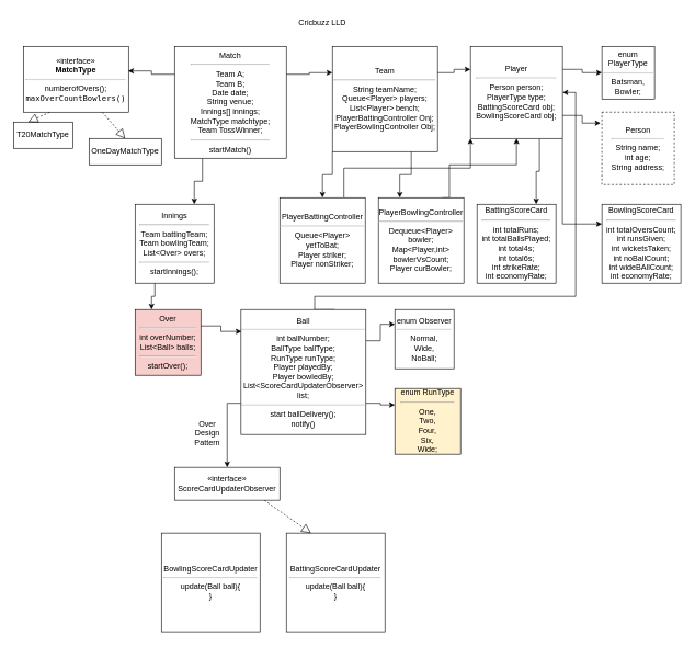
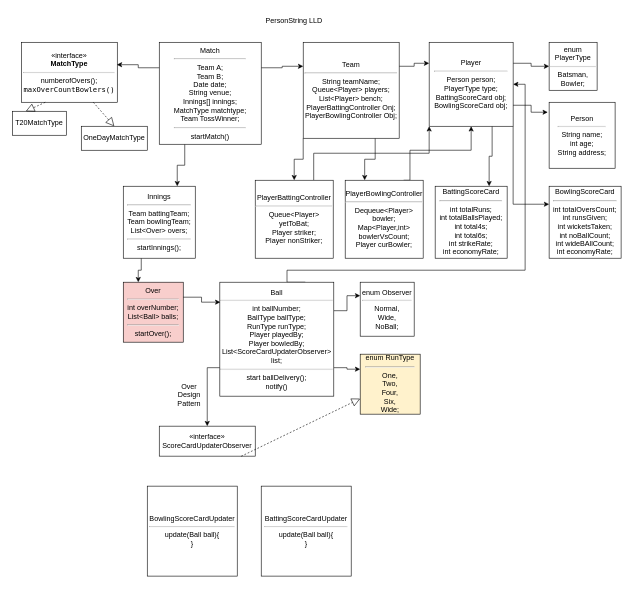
- <mxCell id="2" value="Cricbuzz LLD" style="text;html=1;align=center;verticalAlign=middle;whiteSpace=wrap;rounded=0;" vertex="1" parent="1"><mxGeometry x="385" y="20" width="210" height="30" as="geometry" /></mxCell>
+ <mxCell id="2" value="PersonString LLD" style="text;html=1;align=center;verticalAlign=middle;whiteSpace=wrap;rounded=0;" vertex="1" parent="1"><mxGeometry x="385" y="20" width="210" height="30" as="geometry" /></mxCell>
- <mxCell id="21" value="Person&lt;hr&gt;String name;&lt;div&gt;int age;&lt;/div&gt;&lt;div&gt;String address;&lt;/div&gt;" style="whiteSpace=wrap;html=1;aspect=fixed;dashed=1;" vertex="1" parent="1"><mxGeometry x="915" y="170" width="110" height="110" as="geometry" /></mxCell>
+ <mxCell id="21" value="Person&lt;hr&gt;String name;&lt;div&gt;int age;&lt;/div&gt;&lt;div&gt;String address;&lt;/div&gt;" style="whiteSpace=wrap;html=1;aspect=fixed;" vertex="1" parent="1"><mxGeometry x="915" y="170" width="110" height="110" as="geometry" /></mxCell>
- <mxCell id="43" value="" style="endArrow=block;dashed=1;endFill=0;endSize=12;html=1;rounded=0;exitX=0.854;exitY=1.004;exitDx=0;exitDy=0;entryX=0.25;entryY=0;entryDx=0;entryDy=0;exitPerimeter=0;" edge="1" parent="1" source="40" target="42"><mxGeometry width="160" relative="1" as="geometry"><mxPoint x="315" y="770" as="sourcePoint" /><mxPoint x="293" y="820" as="targetPoint" /></mxGeometry></mxCell>
+ <mxCell id="43" value="" style="endArrow=block;dashed=1;endFill=0;endSize=12;html=1;rounded=0;exitX=0.854;exitY=1.004;exitDx=0;exitDy=0;exitPerimeter=0;" edge="1" parent="1" source="40" target="39"><mxGeometry width="160" relative="1" as="geometry"><mxPoint x="315" y="770" as="sourcePoint" /><mxPoint x="293" y="820" as="targetPoint" /></mxGeometry></mxCell>
